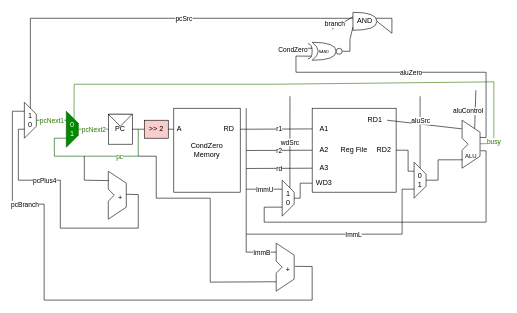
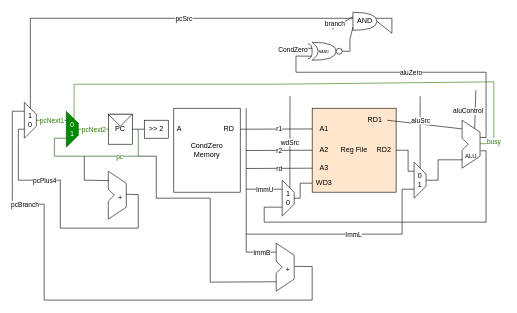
- <mxCell id="5" value="&amp;gt;&amp;gt; 2" style="rounded=0;whiteSpace=wrap;html=1;fillColor=#f8cecc;" parent="1" vertex="1"><mxGeometry x="240" y="200" width="40" height="30" as="geometry" /></mxCell>
+ <mxCell id="5" value="&amp;gt;&amp;gt; 2" style="rounded=0;whiteSpace=wrap;html=1;" parent="1" vertex="1"><mxGeometry x="240" y="200" width="40" height="30" as="geometry" /></mxCell>
- <mxCell id="6" value="" style="endArrow=none;html=1;rounded=0;exitX=0;exitY=0.25;exitDx=0;exitDy=0;entryX=1;entryY=0.5;entryDx=0;entryDy=0;" parent="1" source="8" target="5" edge="1"><mxGeometry width="50" height="50" relative="1" as="geometry"><mxPoint x="470" y="310" as="sourcePoint" /><mxPoint x="400" y="310" as="targetPoint" /></mxGeometry></mxCell>
- <mxCell id="12" value="Reg File" style="whiteSpace=wrap;html=1;aspect=fixed;" parent="11" vertex="1"><mxGeometry width="140" height="140" as="geometry" /></mxCell>
+ <mxCell id="12" value="Reg File" style="whiteSpace=wrap;html=1;aspect=fixed;fillColor=#ffe6cc;" parent="11" vertex="1"><mxGeometry width="140" height="140" as="geometry" /></mxCell>
